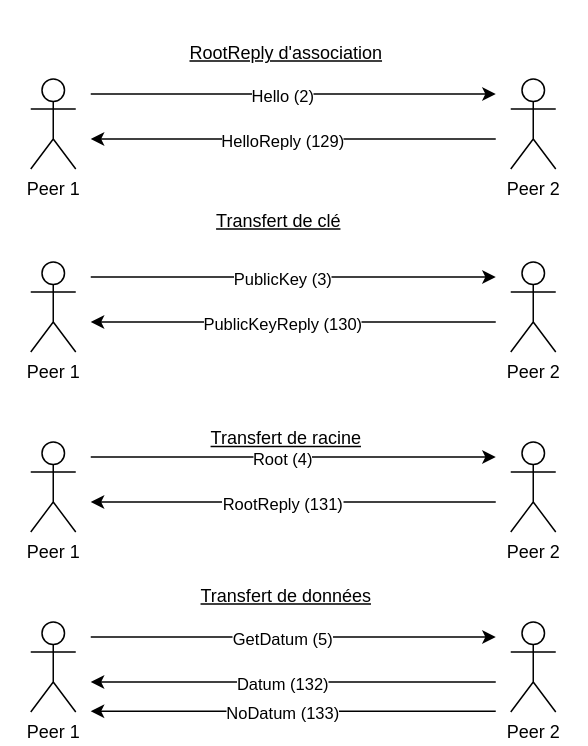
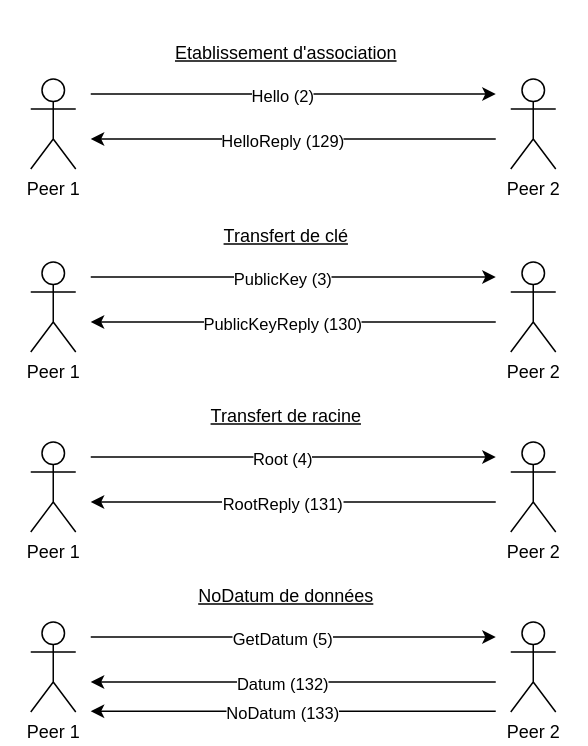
- <mxCell id="8" value="&lt;u&gt;RootReply d'association&lt;/u&gt;" style="text;html=1;align=center;verticalAlign=middle;resizable=0;points=[];autosize=1;strokeColor=none;fillColor=none;" parent="1" vertex="1"><mxGeometry x="105" y="20" width="170" height="30" as="geometry" /></mxCell>
+ <mxCell id="8" value="&lt;u&gt;Etablissement d'association&lt;/u&gt;" style="text;html=1;align=center;verticalAlign=middle;resizable=0;points=[];autosize=1;strokeColor=none;fillColor=none;" parent="1" vertex="1"><mxGeometry x="105" y="20" width="170" height="30" as="geometry" /></mxCell>
- <mxCell id="15" value="&lt;u&gt;Transfert de clé&lt;/u&gt;" style="text;html=1;align=center;verticalAlign=middle;resizable=0;points=[];autosize=1;strokeColor=none;fillColor=none;" parent="1" vertex="1"><mxGeometry x="130" y="132" width="110" height="30" as="geometry" /></mxCell>
+ <mxCell id="15" value="&lt;u&gt;Transfert de clé&lt;/u&gt;" style="text;html=1;align=center;verticalAlign=middle;resizable=0;points=[];autosize=1;strokeColor=none;fillColor=none;" parent="1" vertex="1"><mxGeometry x="135" y="142" width="110" height="30" as="geometry" /></mxCell>
- <mxCell id="22" value="&lt;u&gt;Transfert de racine&lt;/u&gt;" style="text;html=1;align=center;verticalAlign=middle;resizable=0;points=[];autosize=1;strokeColor=none;fillColor=none;" parent="1" vertex="1"><mxGeometry x="130" y="277" width="120" height="30" as="geometry" /></mxCell>
+ <mxCell id="22" value="&lt;u&gt;Transfert de racine&lt;/u&gt;" style="text;html=1;align=center;verticalAlign=middle;resizable=0;points=[];autosize=1;strokeColor=none;fillColor=none;" parent="1" vertex="1"><mxGeometry x="130" y="262" width="120" height="30" as="geometry" /></mxCell>
- <mxCell id="29" value="&lt;u&gt;Transfert de données&lt;/u&gt;" style="text;html=1;align=center;verticalAlign=middle;resizable=0;points=[];autosize=1;strokeColor=none;fillColor=none;" parent="1" vertex="1"><mxGeometry x="120" y="382" width="140" height="30" as="geometry" /></mxCell>
+ <mxCell id="29" value="&lt;u&gt;NoDatum de données&lt;/u&gt;" style="text;html=1;align=center;verticalAlign=middle;resizable=0;points=[];autosize=1;strokeColor=none;fillColor=none;" parent="1" vertex="1"><mxGeometry x="120" y="382" width="140" height="30" as="geometry" /></mxCell>
